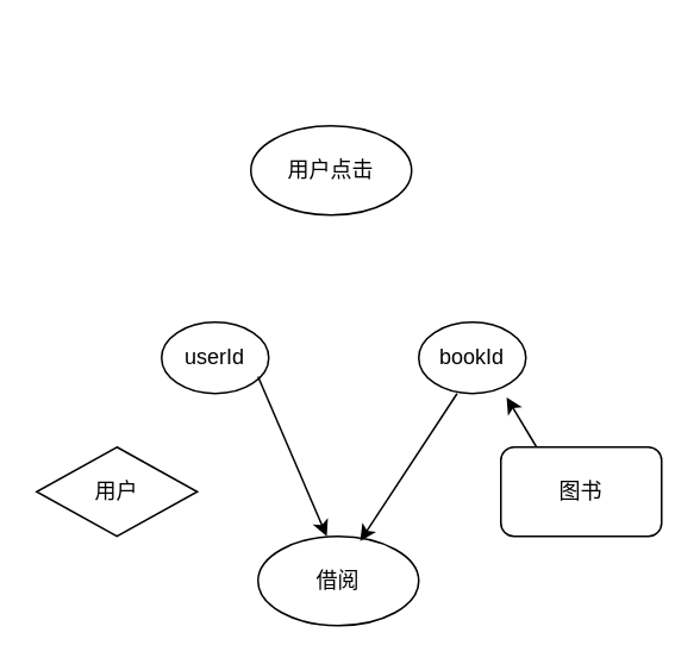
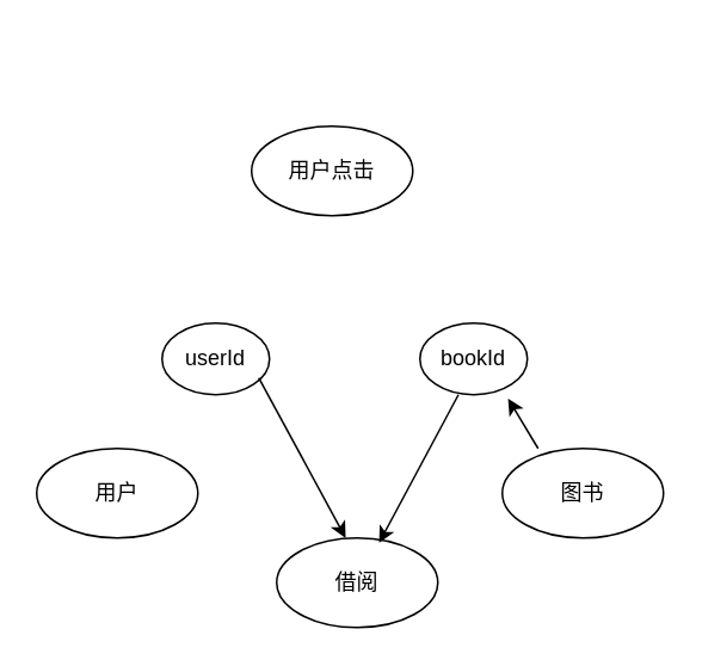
- <mxCell id="6" value="用户" style="rhombus;whiteSpace=wrap;html=1;" vertex="1" parent="1"><mxGeometry x="20" y="250" width="90" height="50" as="geometry" /></mxCell>
+ <mxCell id="6" value="用户" style="ellipse;whiteSpace=wrap;html=1;" vertex="1" parent="1"><mxGeometry x="20" y="250" width="90" height="50" as="geometry" /></mxCell>
- <mxCell id="7" value="图书" style="whiteSpace=wrap;html=1;rounded=1;" vertex="1" parent="1"><mxGeometry x="280" y="250" width="90" height="50" as="geometry" /></mxCell>
+ <mxCell id="7" value="图书" style="ellipse;whiteSpace=wrap;html=1;" vertex="1" parent="1"><mxGeometry x="280" y="250" width="90" height="50" as="geometry" /></mxCell>
- <mxCell id="9" value="借阅" style="ellipse;whiteSpace=wrap;html=1;" vertex="1" parent="1"><mxGeometry x="144" y="300" width="90" height="50" as="geometry" /></mxCell>
+ <mxCell id="9" value="借阅" style="ellipse;whiteSpace=wrap;html=1;" vertex="1" parent="1"><mxGeometry x="154" y="300" width="90" height="50" as="geometry" /></mxCell>
